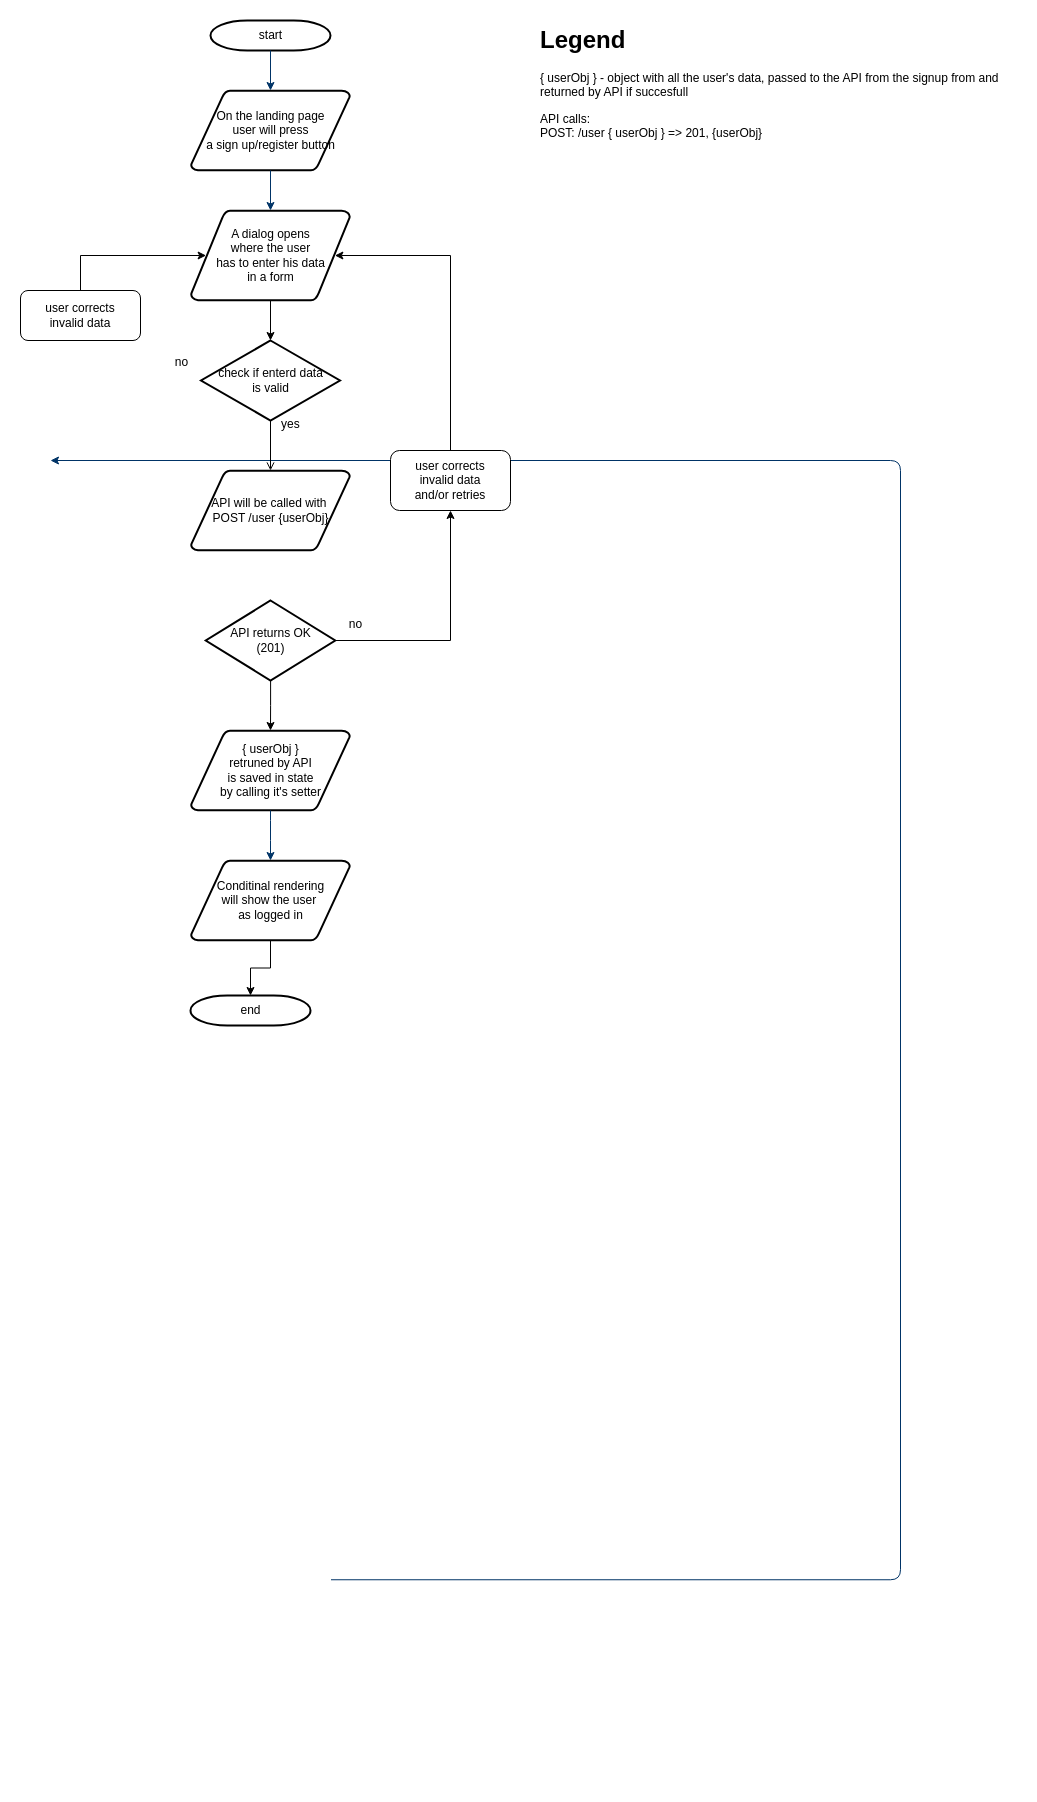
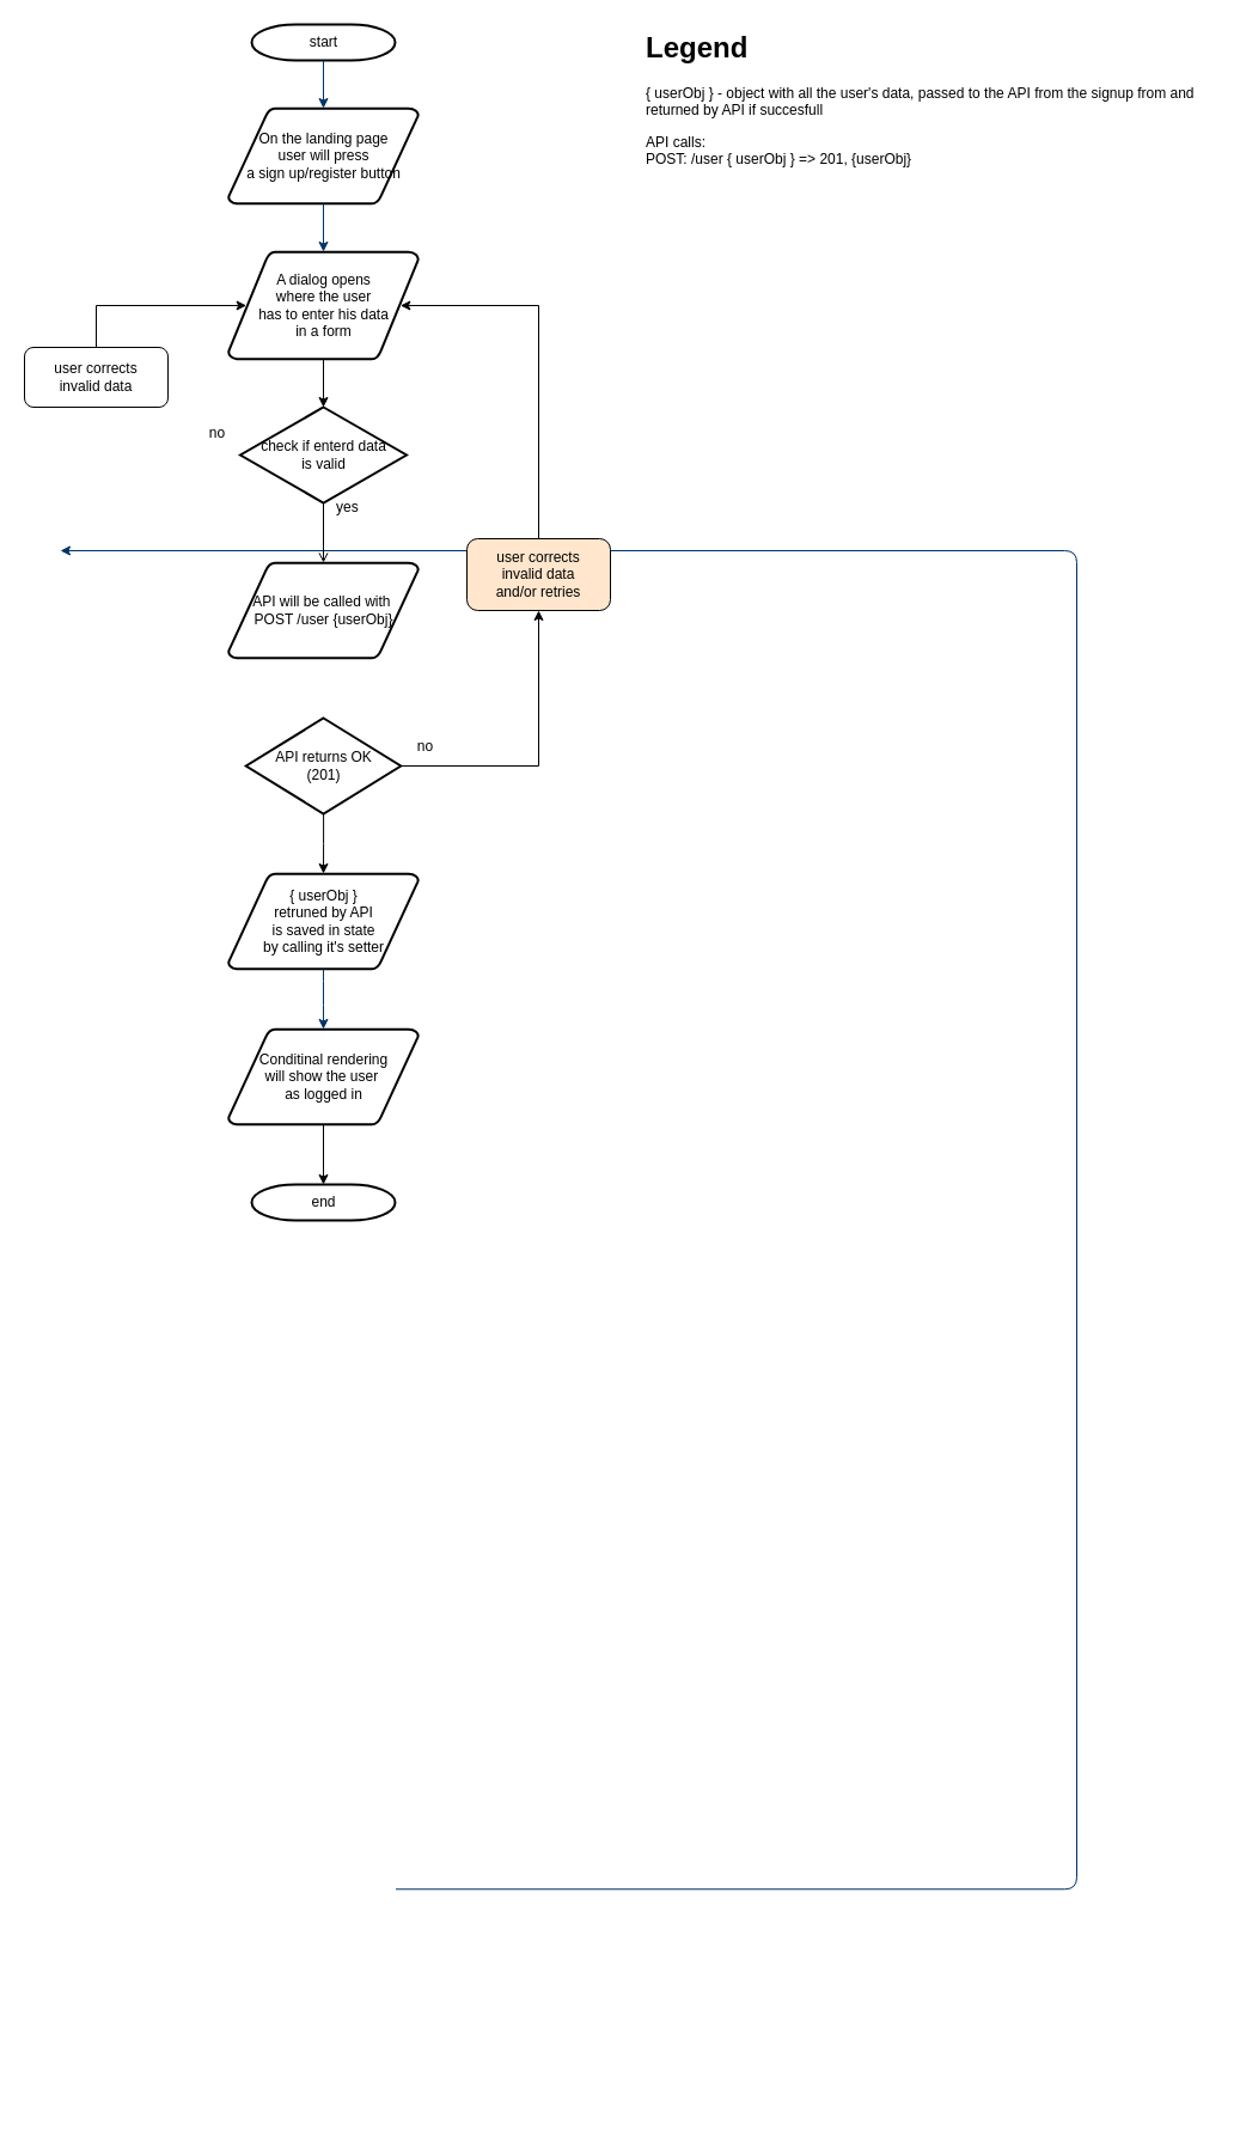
- <mxCell id="18" value="user corrects &lt;br&gt;invalid data &lt;br&gt;and/or&amp;nbsp;retries" style="rounded=1;whiteSpace=wrap;html=1;" vertex="1" parent="1"><mxGeometry x="390" y="450" width="120" height="60" as="geometry" /></mxCell>
+ <mxCell id="18" value="user corrects &lt;br&gt;invalid data &lt;br&gt;and/or&amp;nbsp;retries" style="rounded=1;whiteSpace=wrap;html=1;fillColor=#ffe6cc;" vertex="1" parent="1"><mxGeometry x="390" y="450" width="120" height="60" as="geometry" /></mxCell>
- <mxCell id="24" value="end" style="shape=mxgraph.flowchart.terminator;strokeWidth=2;gradientColor=none;gradientDirection=north;fontStyle=0;html=1;" vertex="1" parent="1"><mxGeometry x="190" y="995" width="120" height="30" as="geometry" /></mxCell>
+ <mxCell id="24" value="end" style="shape=mxgraph.flowchart.terminator;strokeWidth=2;gradientColor=none;gradientDirection=north;fontStyle=0;html=1;" vertex="1" parent="1"><mxGeometry x="210" y="990" width="120" height="30" as="geometry" /></mxCell>
